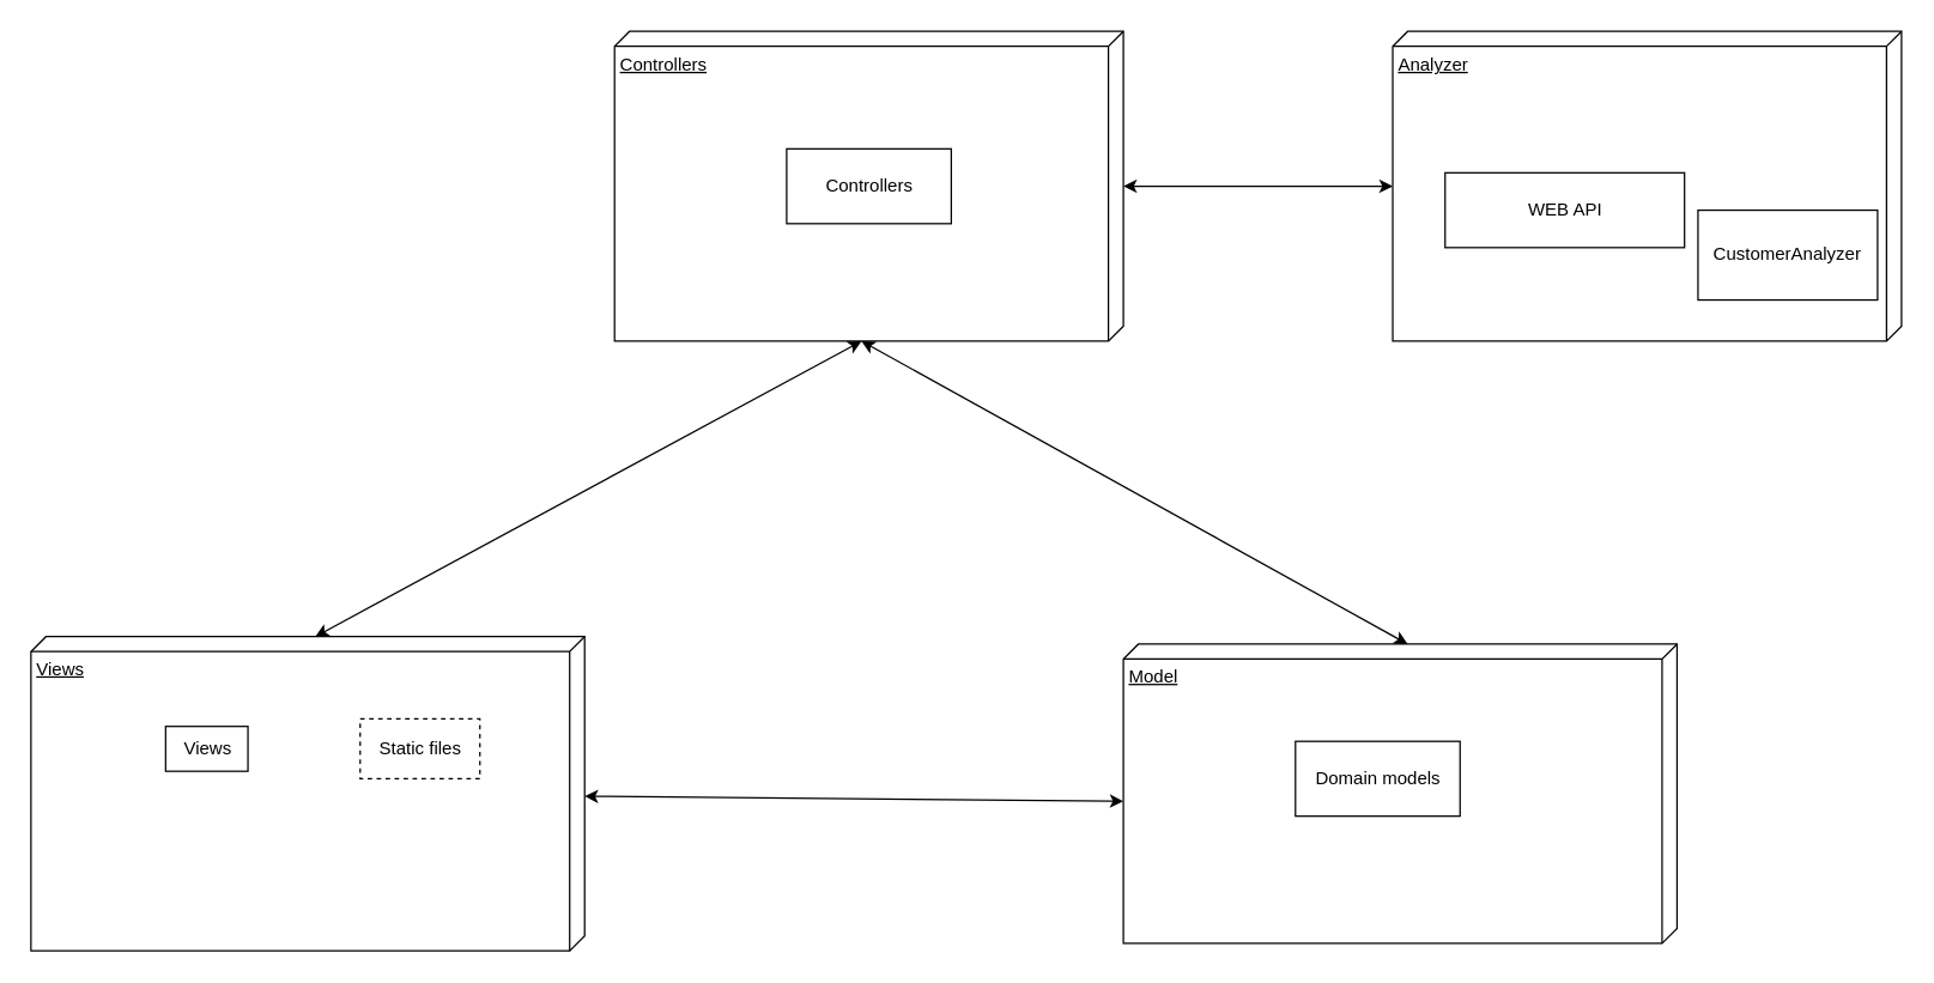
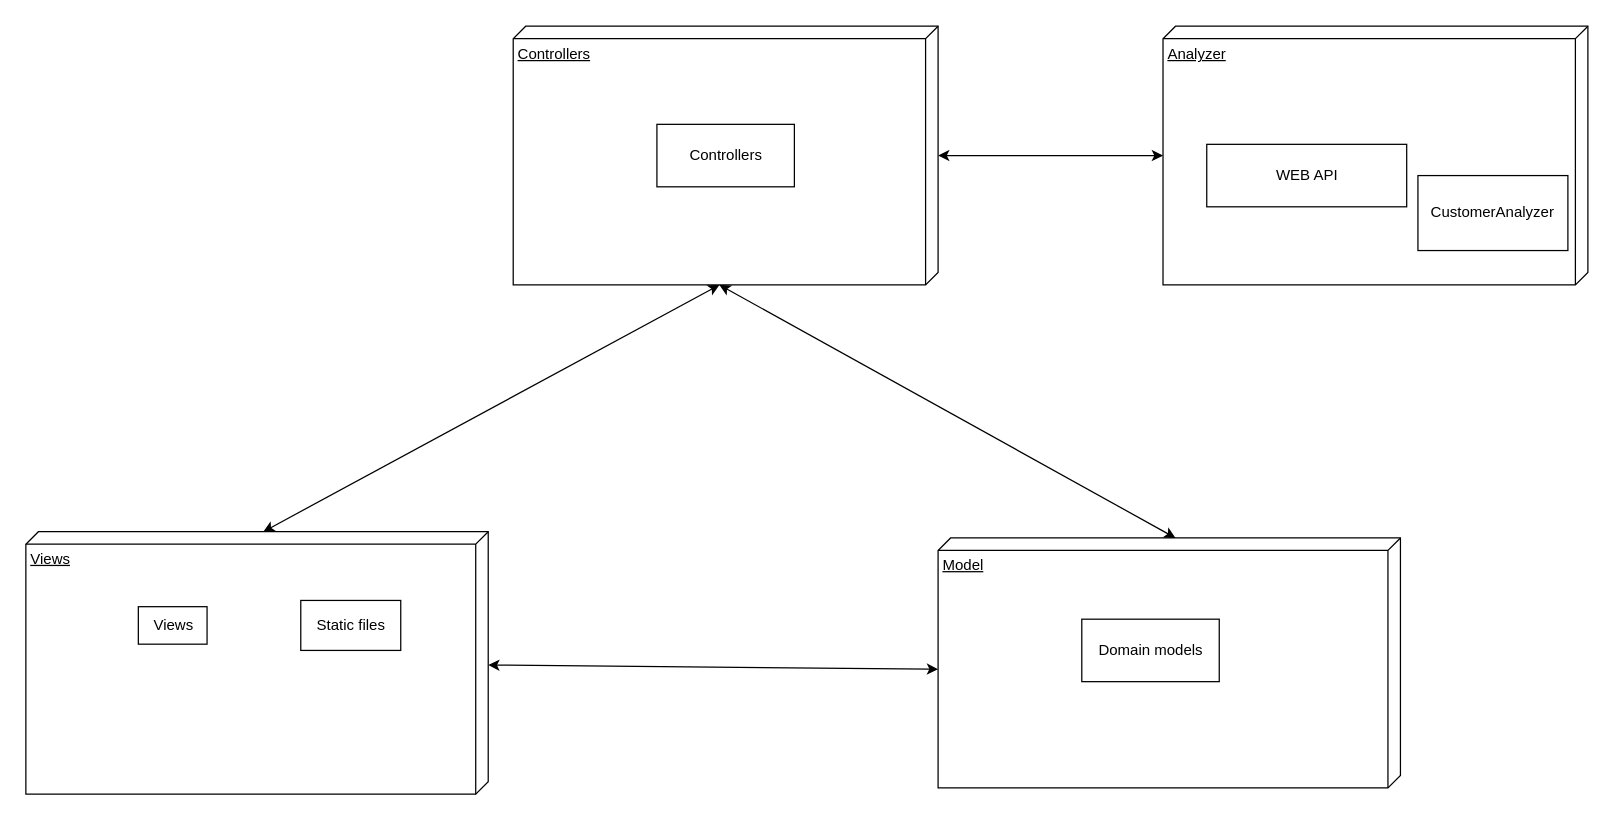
- <mxCell id="9" value="Static files" style="html=1;dashed=1;" parent="1" vertex="1"><mxGeometry x="240" y="480" width="80" height="40" as="geometry" /></mxCell>
+ <mxCell id="9" value="Static files" style="html=1;" parent="1" vertex="1"><mxGeometry x="240" y="480" width="80" height="40" as="geometry" /></mxCell>
